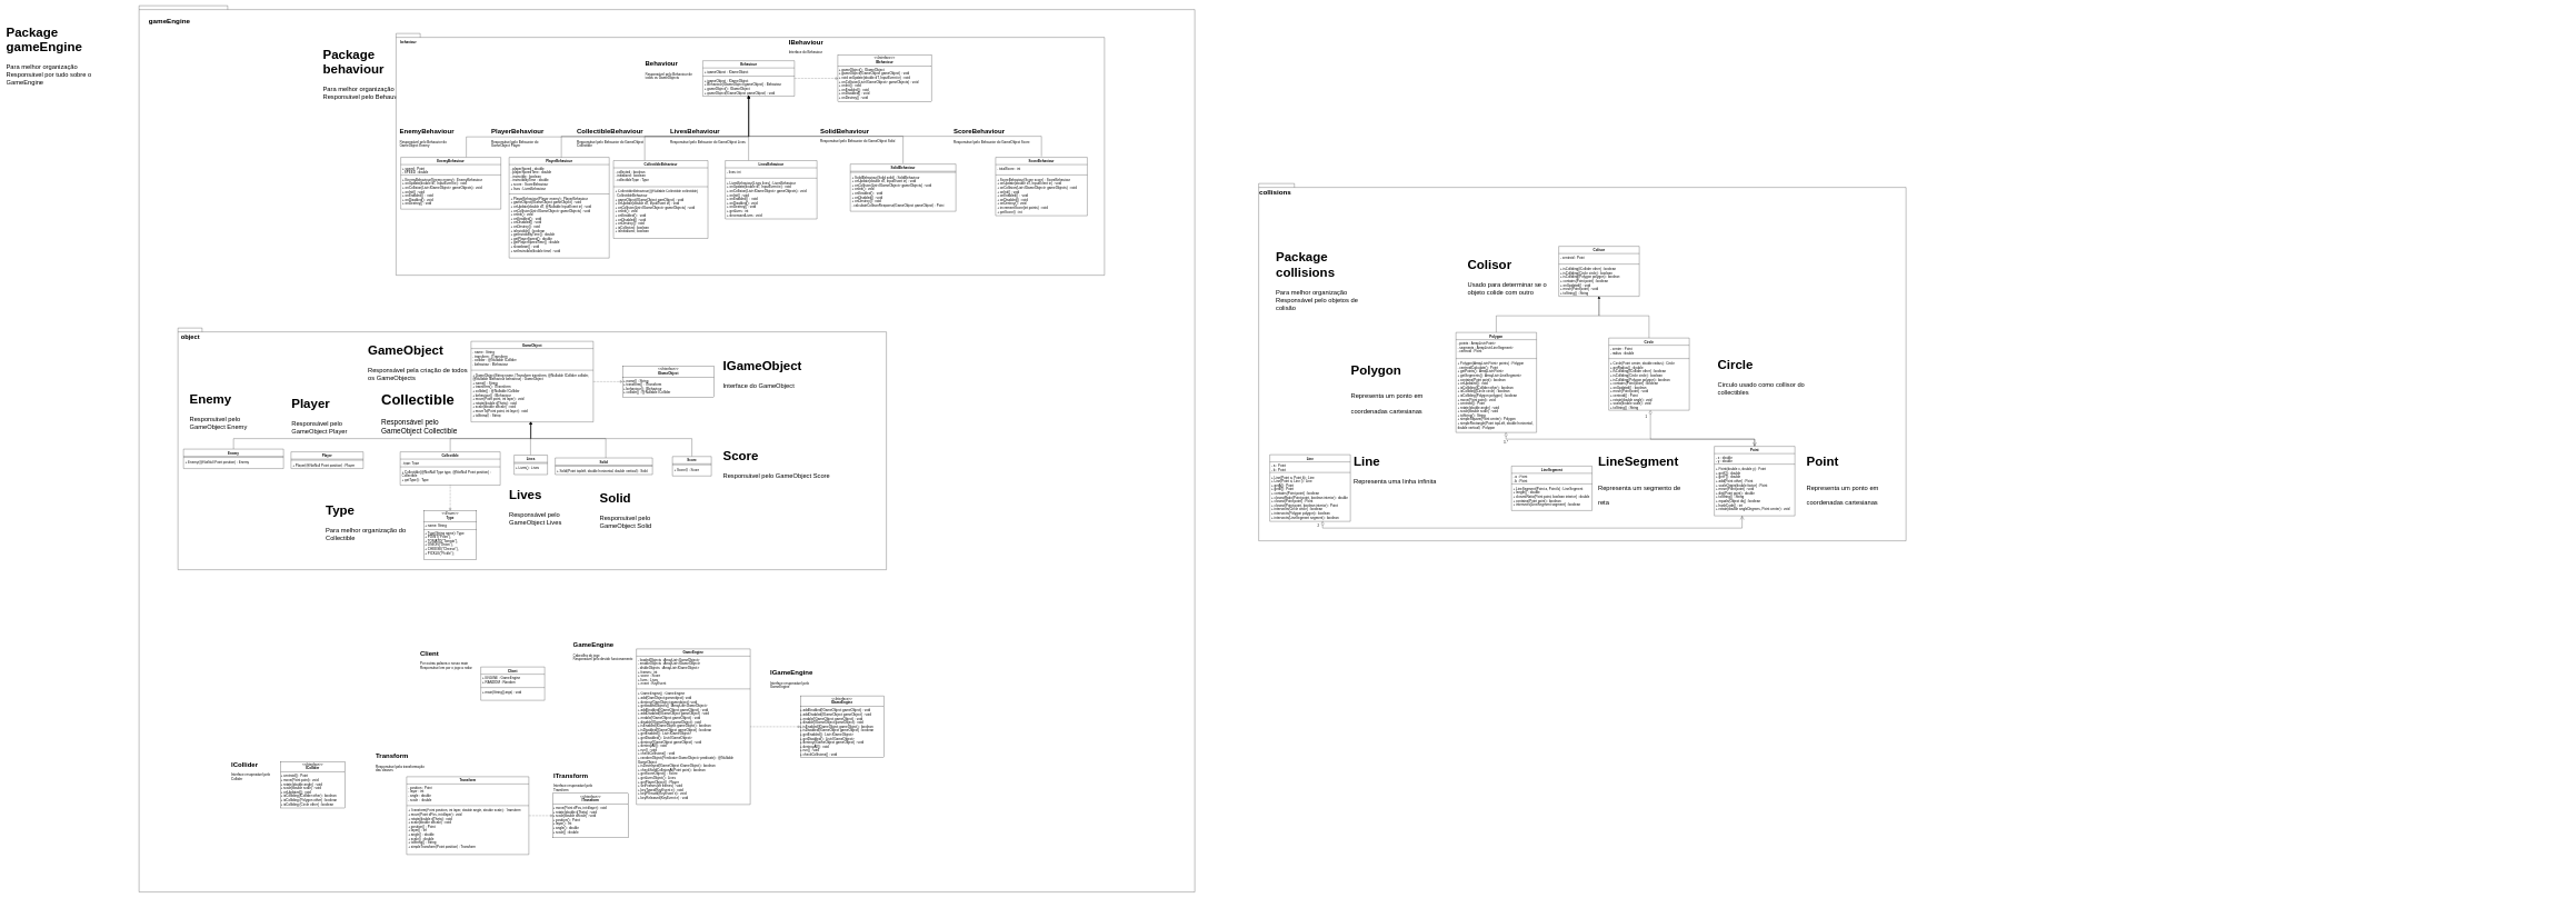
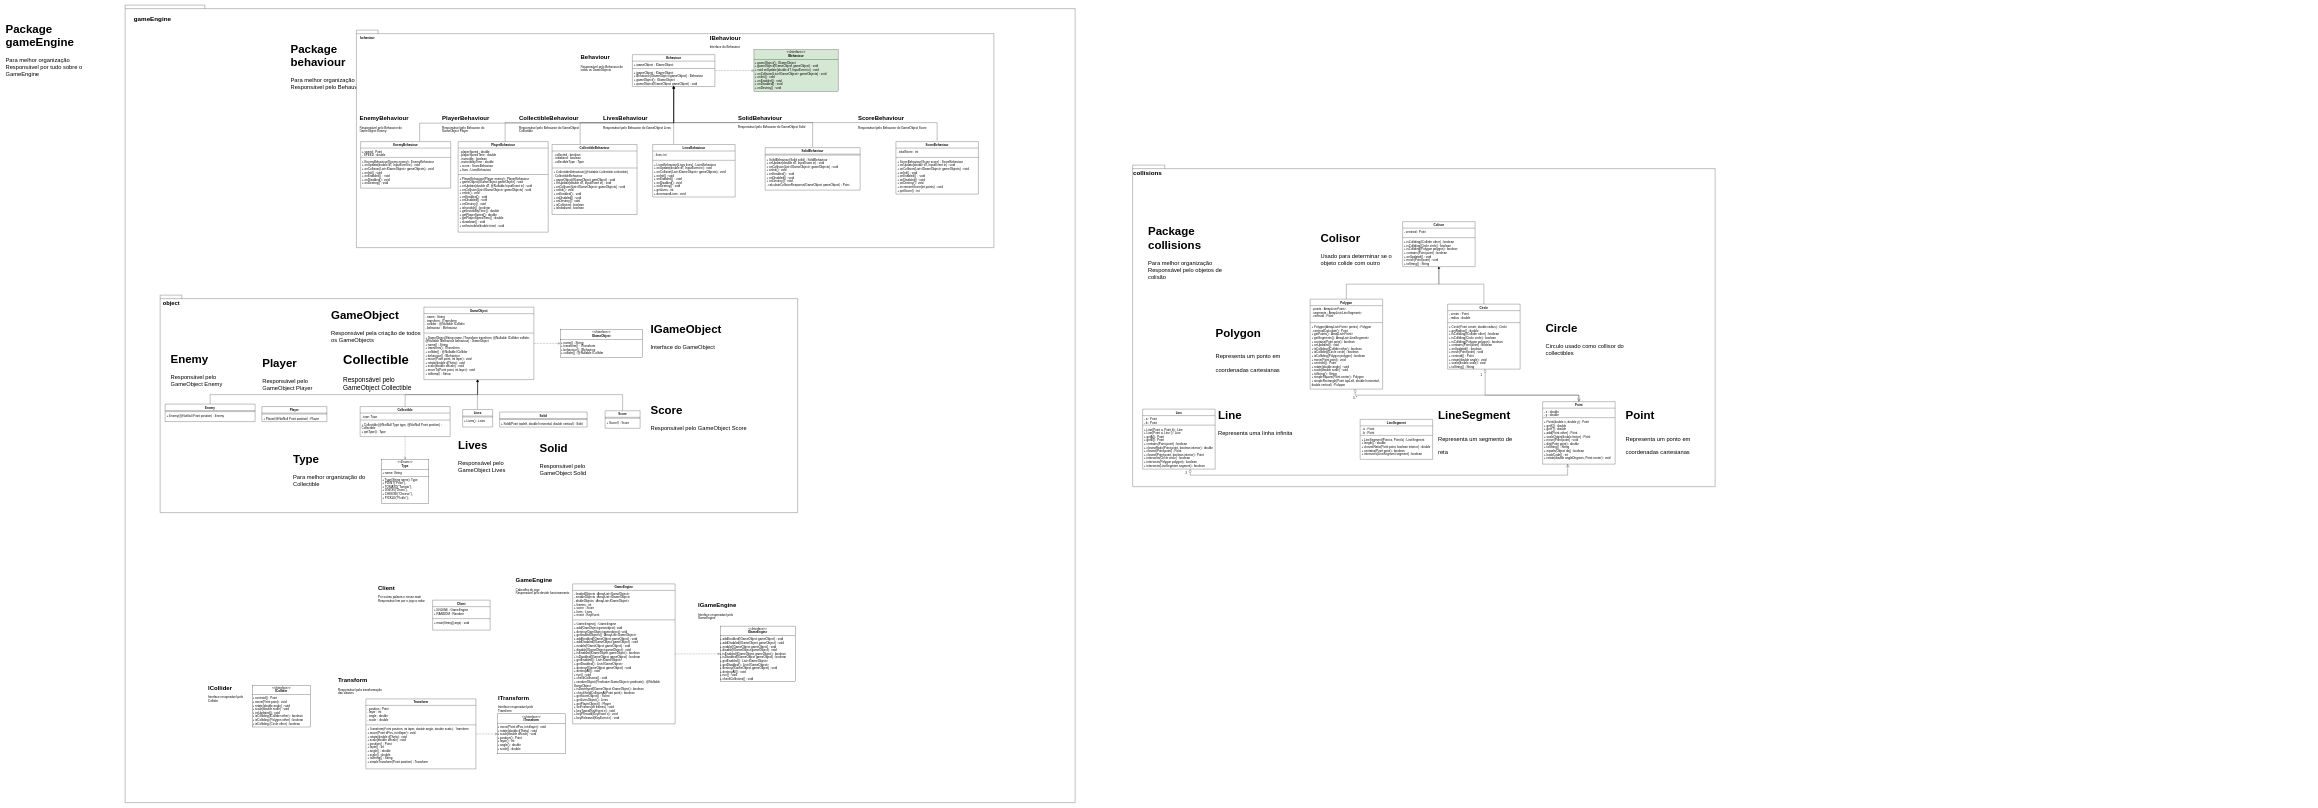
- <mxCell id="87" value="&lt;p style=&quot;margin:0px;margin-top:4px;text-align:center;&quot;&gt;&lt;i&gt;&amp;lt;&amp;lt;Interface&amp;gt;&amp;gt;&lt;/i&gt;&lt;br&gt;&lt;span style=&quot;font-weight: 700;&quot;&gt;IBehaviour&lt;/span&gt;&lt;/p&gt;&lt;hr size=&quot;1&quot; style=&quot;border-style:solid;&quot;&gt;&lt;p style=&quot;margin:0px;margin-left:4px;&quot;&gt;&lt;/p&gt;&lt;p style=&quot;margin:0px;margin-left:4px;&quot;&gt;+ gameObject() : IGameObject&amp;nbsp;&lt;/p&gt;&lt;p style=&quot;margin:0px;margin-left:4px;&quot;&gt;+ gameObject(IGameObject gameObject) : void&lt;/p&gt;&lt;p style=&quot;margin:0px;margin-left:4px;&quot;&gt;+ void onUpdate(double dT, InputEvent ie) : void&lt;/p&gt;&lt;p style=&quot;margin:0px;margin-left:4px;&quot;&gt;+ onCollision(List&amp;lt;IGameObject&amp;gt; gameObjects) : void&lt;/p&gt;&lt;p style=&quot;margin:0px;margin-left:4px;&quot;&gt;+ onInit() : void&lt;/p&gt;&lt;p style=&quot;margin:0px;margin-left:4px;&quot;&gt;+ onEnabled() : void&lt;/p&gt;&lt;p style=&quot;margin:0px;margin-left:4px;&quot;&gt;+ onDisabled() : void&lt;/p&gt;&lt;p style=&quot;margin:0px;margin-left:4px;&quot;&gt;+ onDestroy() : void&lt;/p&gt;" style="verticalAlign=top;align=left;overflow=fill;html=1;whiteSpace=wrap;" parent="76" vertex="1"><mxGeometry x="1590.353" y="78.44" width="336.544" height="166.222" as="geometry" /></mxCell>
+ <mxCell id="87" value="&lt;p style=&quot;margin:0px;margin-top:4px;text-align:center;&quot;&gt;&lt;i&gt;&amp;lt;&amp;lt;Interface&amp;gt;&amp;gt;&lt;/i&gt;&lt;br&gt;&lt;span style=&quot;font-weight: 700;&quot;&gt;IBehaviour&lt;/span&gt;&lt;/p&gt;&lt;hr size=&quot;1&quot; style=&quot;border-style:solid;&quot;&gt;&lt;p style=&quot;margin:0px;margin-left:4px;&quot;&gt;&lt;/p&gt;&lt;p style=&quot;margin:0px;margin-left:4px;&quot;&gt;+ gameObject() : IGameObject&amp;nbsp;&lt;/p&gt;&lt;p style=&quot;margin:0px;margin-left:4px;&quot;&gt;+ gameObject(IGameObject gameObject) : void&lt;/p&gt;&lt;p style=&quot;margin:0px;margin-left:4px;&quot;&gt;+ void onUpdate(double dT, InputEvent ie) : void&lt;/p&gt;&lt;p style=&quot;margin:0px;margin-left:4px;&quot;&gt;+ onCollision(List&amp;lt;IGameObject&amp;gt; gameObjects) : void&lt;/p&gt;&lt;p style=&quot;margin:0px;margin-left:4px;&quot;&gt;+ onInit() : void&lt;/p&gt;&lt;p style=&quot;margin:0px;margin-left:4px;&quot;&gt;+ onEnabled() : void&lt;/p&gt;&lt;p style=&quot;margin:0px;margin-left:4px;&quot;&gt;+ onDisabled() : void&lt;/p&gt;&lt;p style=&quot;margin:0px;margin-left:4px;&quot;&gt;+ onDestroy() : void&lt;/p&gt;" style="verticalAlign=top;align=left;overflow=fill;html=1;whiteSpace=wrap;fillColor=#d5e8d4;" parent="76" vertex="1"><mxGeometry x="1590.353" y="78.44" width="336.544" height="166.222" as="geometry" /></mxCell>
- <mxCell id="33" style="edgeStyle=orthogonalEdgeStyle;rounded=0;orthogonalLoop=1;jettySize=auto;html=1;" parent="6" source="34" target="12" edge="1"><mxGeometry relative="1" as="geometry"><Array as="points"><mxPoint x="1540" y="398" /><mxPoint x="1270" y="398" /></Array></mxGeometry></mxCell>
- <mxCell id="59" value="&lt;h1 style=&quot;margin-top: 0px;&quot;&gt;&lt;span style=&quot;background-color: transparent; color: light-dark(rgb(0, 0, 0), rgb(255, 255, 255));&quot;&gt;IGameEngine&lt;/span&gt;&lt;/h1&gt;&lt;div&gt;&lt;span style=&quot;background-color: transparent; color: light-dark(rgb(0, 0, 0), rgb(255, 255, 255));&quot;&gt;Interface responsável pelo GameEngine&lt;/span&gt;&lt;/div&gt;&lt;div&gt;&lt;br&gt;&lt;/div&gt;" style="text;html=1;whiteSpace=wrap;overflow=hidden;rounded=0;" parent="2" vertex="1"><mxGeometry x="2270" y="1270" width="180" height="90" as="geometry" /></mxCell>
+ <mxCell id="59" value="&lt;h1 style=&quot;margin-top: 0px;&quot;&gt;&lt;span style=&quot;background-color: transparent; color: light-dark(rgb(0, 0, 0), rgb(255, 255, 255));&quot;&gt;IGameEngine&lt;/span&gt;&lt;/h1&gt;&lt;div&gt;&lt;span style=&quot;background-color: transparent; color: light-dark(rgb(0, 0, 0), rgb(255, 255, 255));&quot;&gt;Interface responsável pelo GameEngine&lt;/span&gt;&lt;/div&gt;&lt;div&gt;&lt;br&gt;&lt;/div&gt;" style="text;html=1;whiteSpace=wrap;overflow=hidden;rounded=0;" parent="2" vertex="1"><mxGeometry x="2290" y="1270" width="180" height="90" as="geometry" /></mxCell>
